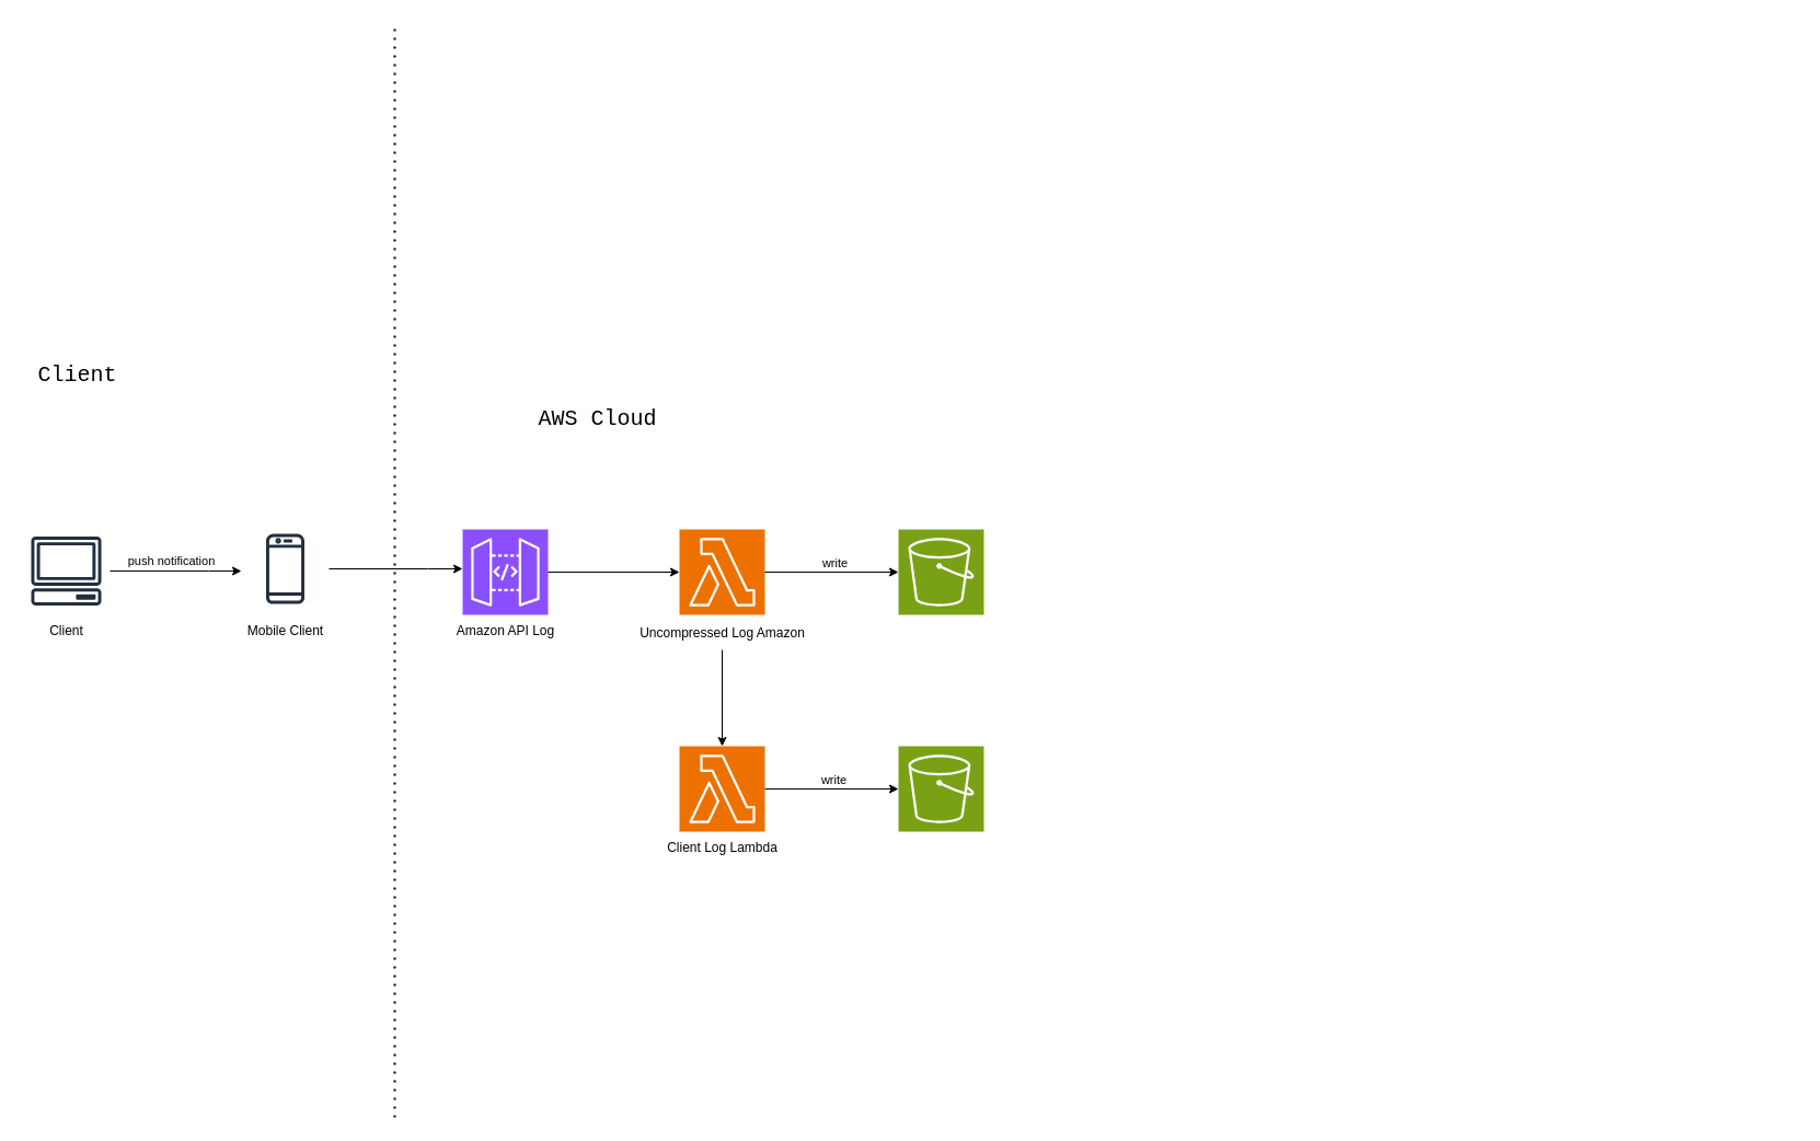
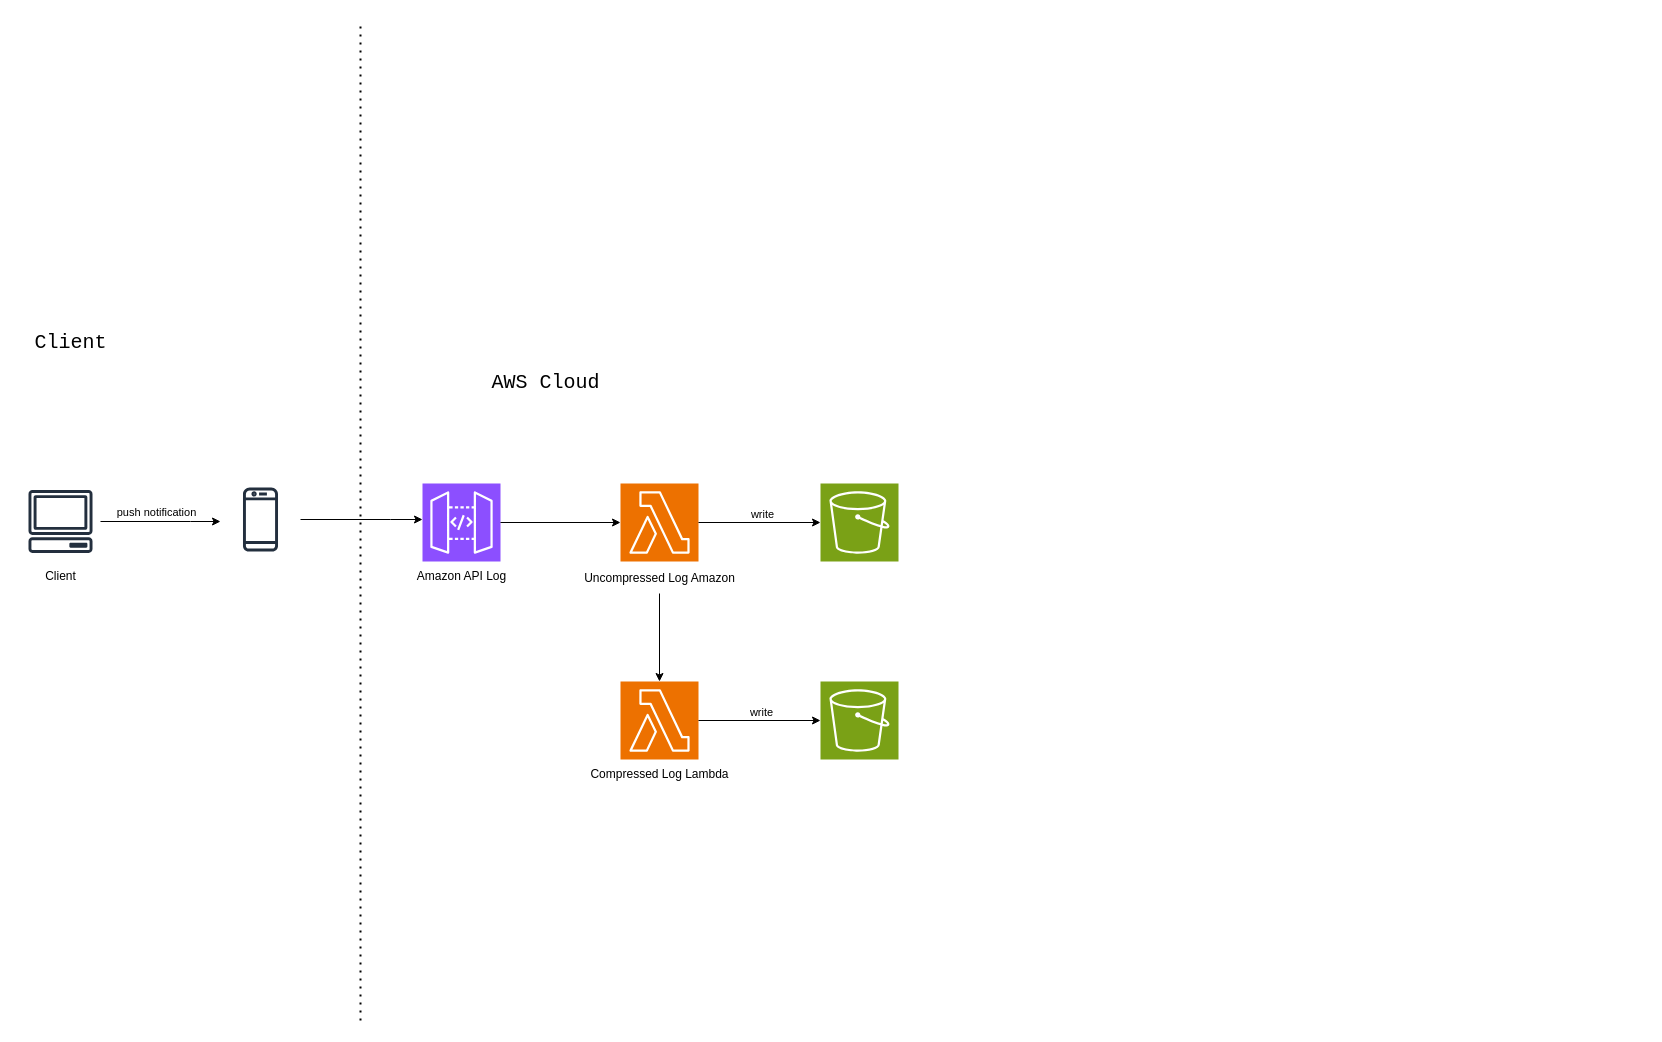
- <mxCell id="9" value="Mobile Client" style="text;html=1;align=center;verticalAlign=middle;resizable=0;points=[];autosize=1;strokeColor=none;fillColor=none;" parent="8" vertex="1"><mxGeometry y="82" width="90" height="30" as="geometry" /></mxCell>
- <mxCell id="19" value="Client Log Lambda" style="text;html=1;align=center;verticalAlign=middle;resizable=0;points=[];autosize=1;strokeColor=none;fillColor=none;" vertex="1" parent="17"><mxGeometry y="78" width="160" height="30" as="geometry" /></mxCell>
+ <mxCell id="19" value="Compressed Log Lambda" style="text;html=1;align=center;verticalAlign=middle;resizable=0;points=[];autosize=1;strokeColor=none;fillColor=none;" vertex="1" parent="17"><mxGeometry y="78" width="160" height="30" as="geometry" /></mxCell>
